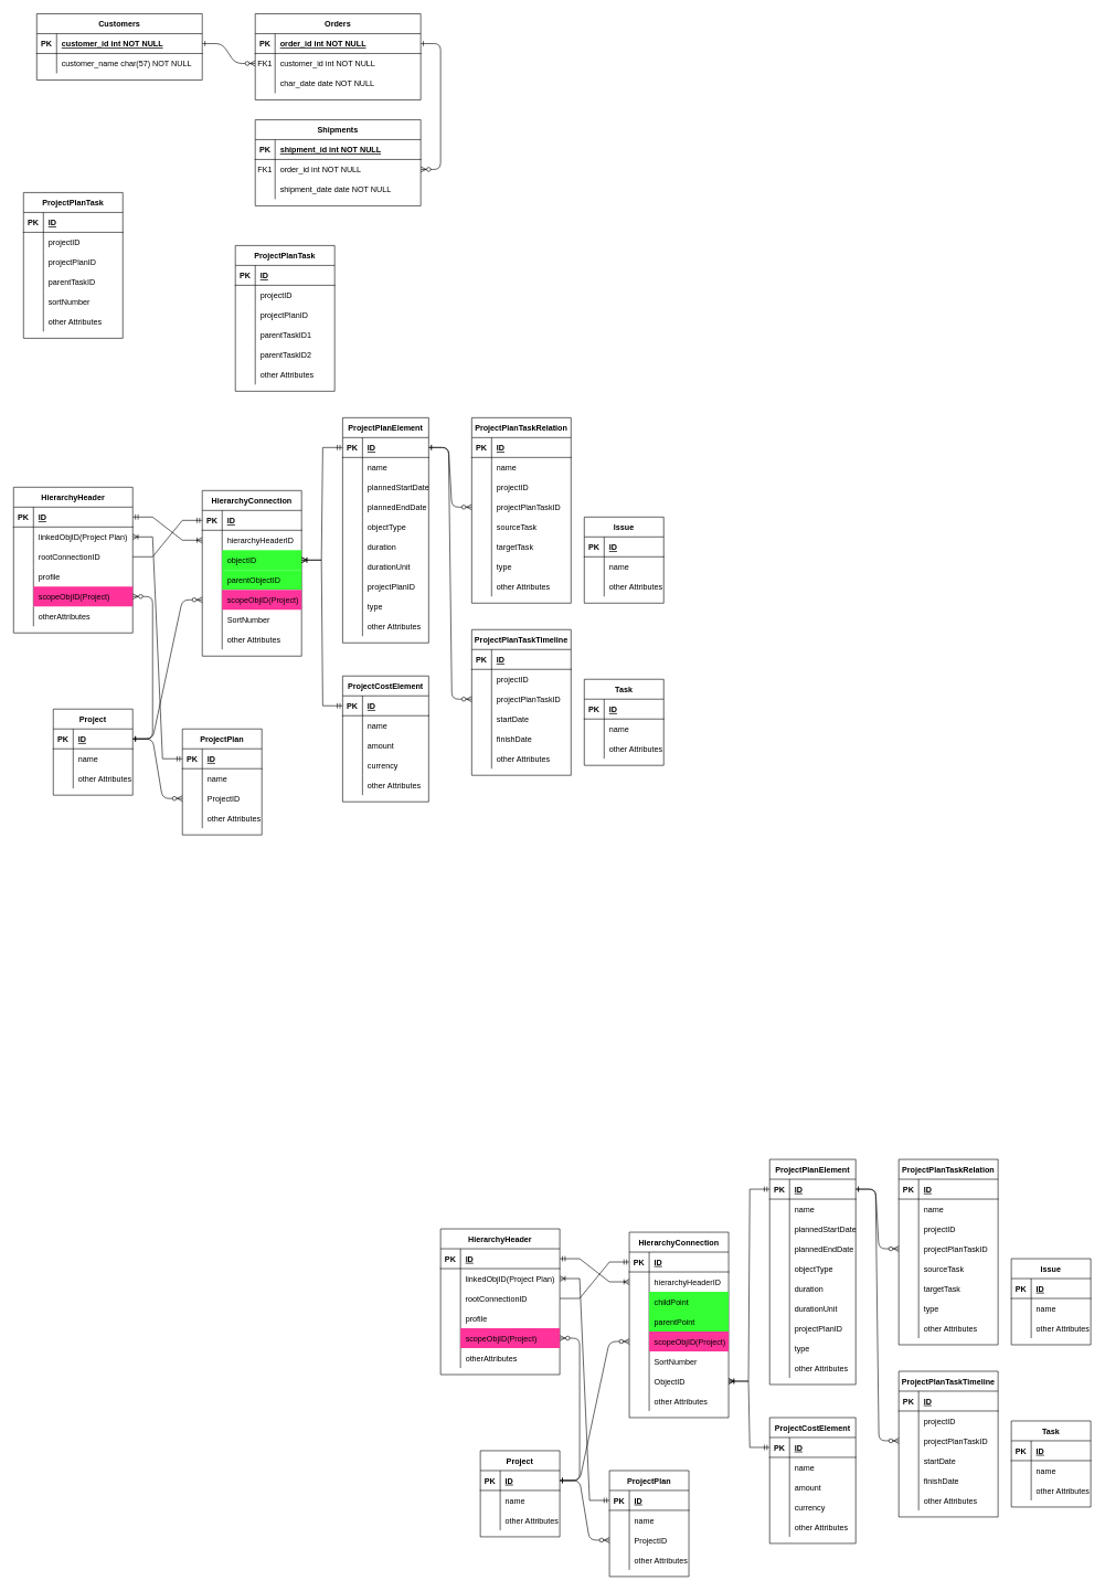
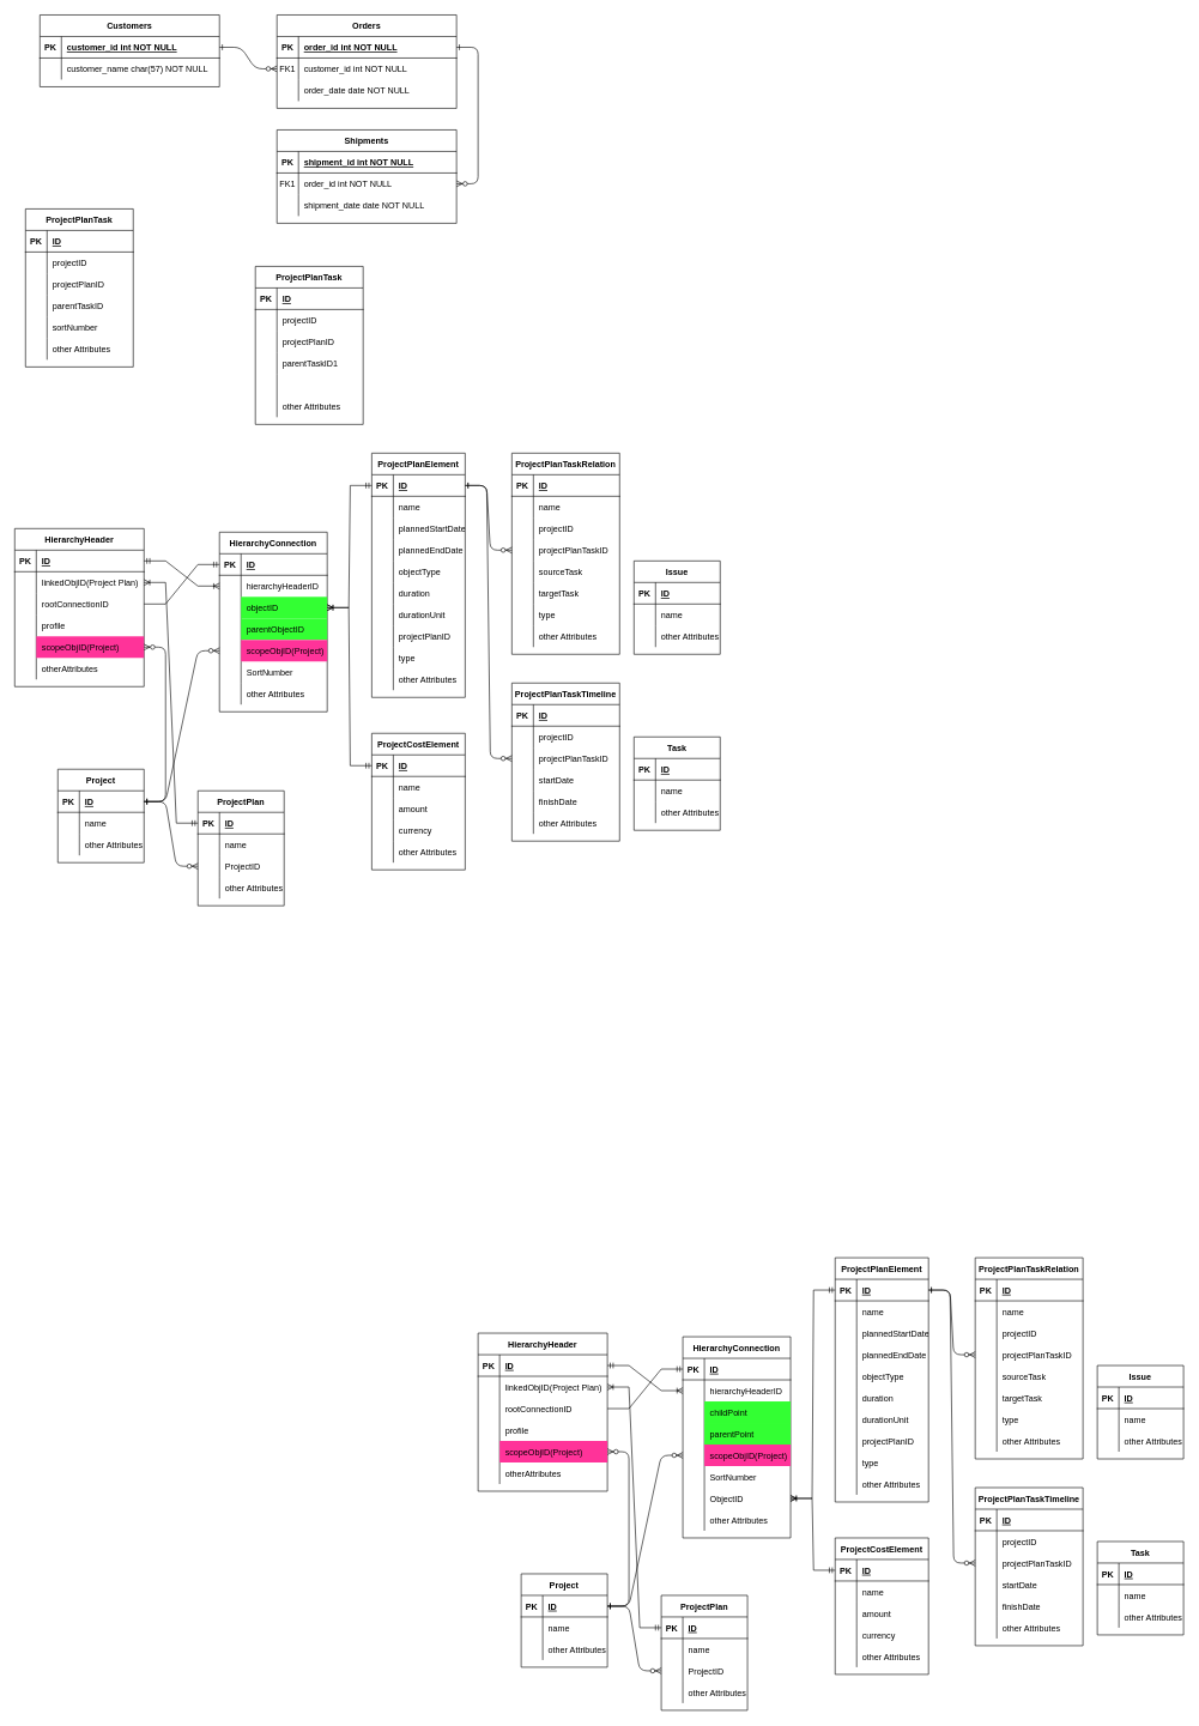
- <mxCell id="13" value="char_date date NOT NULL" style="shape=partialRectangle;overflow=hidden;connectable=0;fillColor=none;top=0;left=0;bottom=0;right=0;align=left;spacingLeft=6;" parent="11" vertex="1"><mxGeometry x="30" width="220" height="30" as="geometry" /></mxCell>
+ <mxCell id="13" value="order_date date NOT NULL" style="shape=partialRectangle;overflow=hidden;connectable=0;fillColor=none;top=0;left=0;bottom=0;right=0;align=left;spacingLeft=6;" parent="11" vertex="1"><mxGeometry x="30" width="220" height="30" as="geometry" /></mxCell>
- <mxCell id="65" value="parentTaskID2" style="shape=partialRectangle;overflow=hidden;connectable=0;fillColor=none;top=0;left=0;bottom=0;right=0;align=left;spacingLeft=6;" vertex="1" parent="63"><mxGeometry x="30" width="120" height="30" as="geometry"><mxRectangle width="120" height="30" as="alternateBounds" /></mxGeometry></mxCell>
